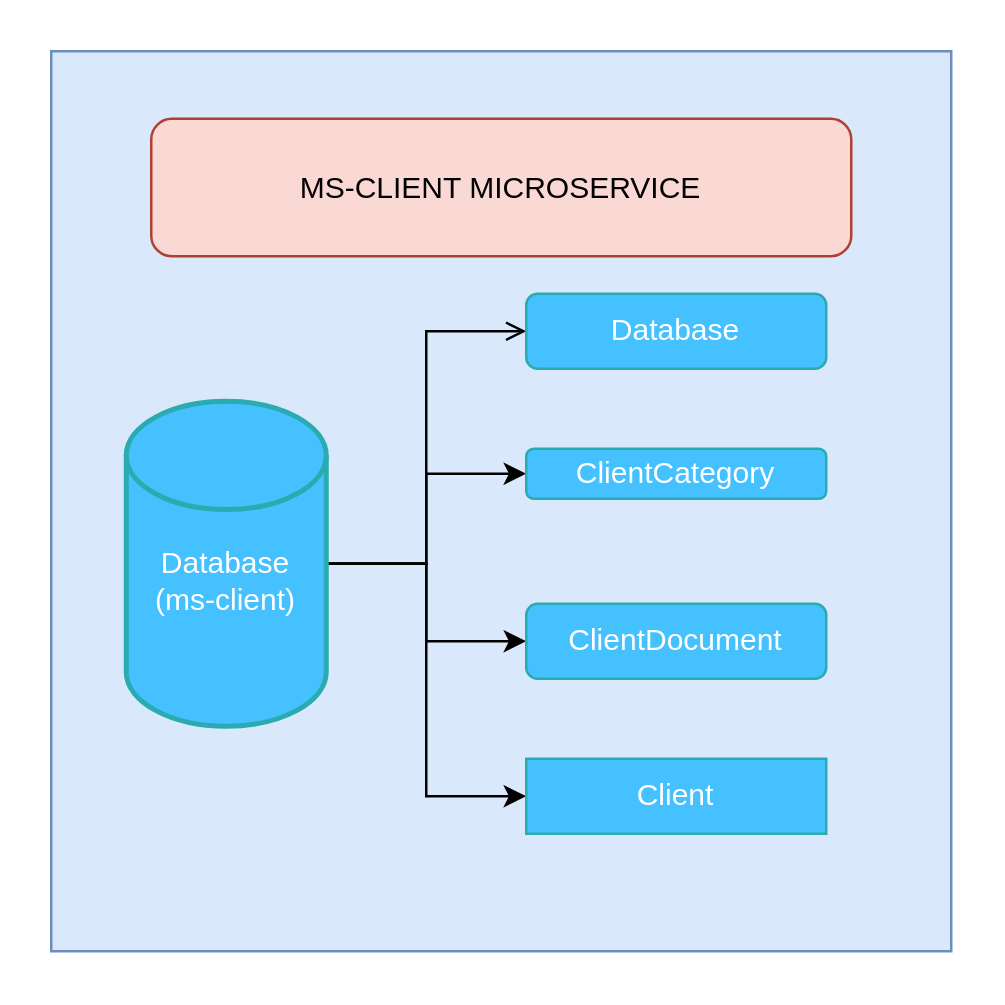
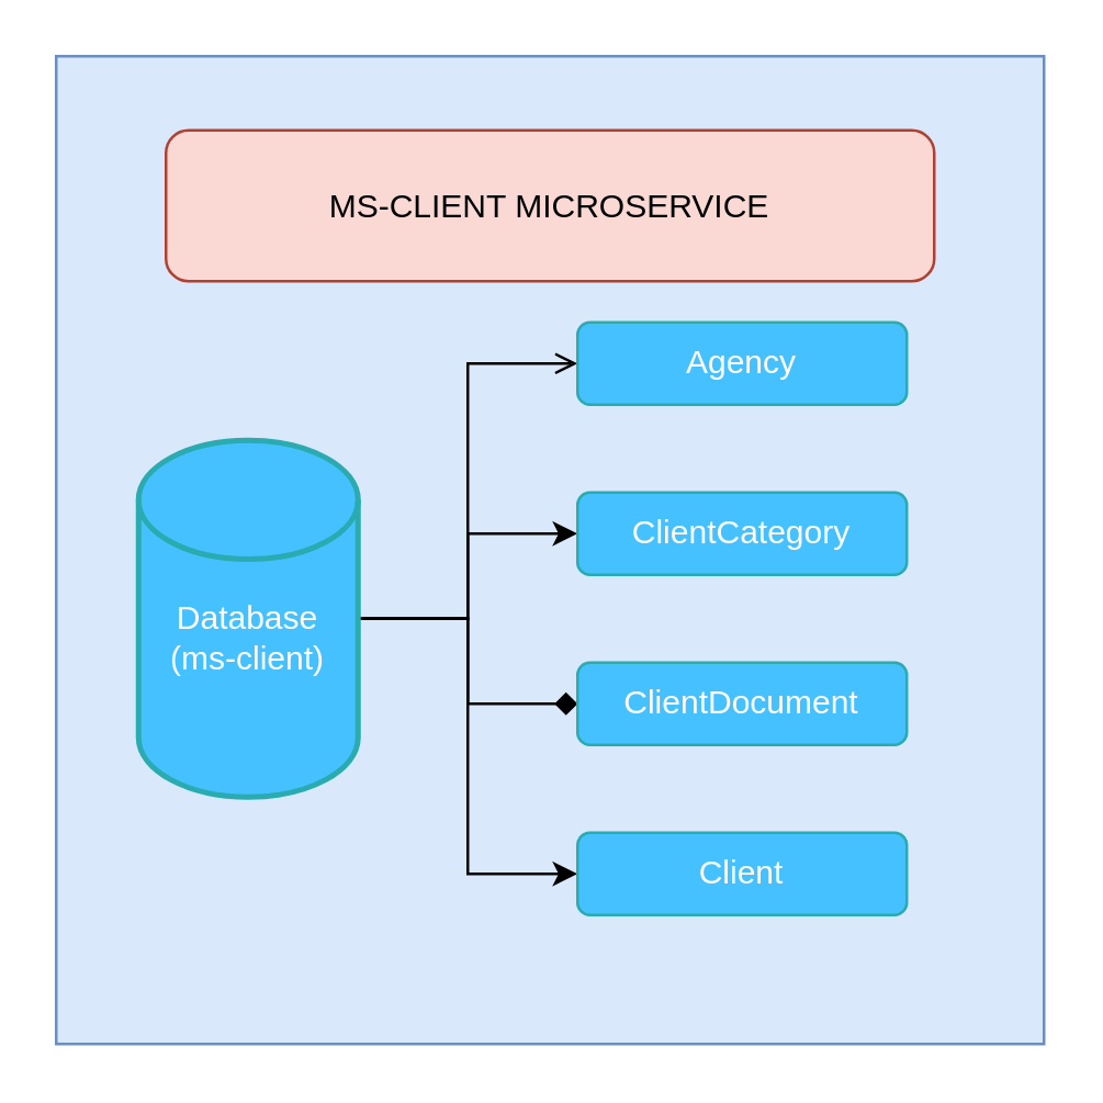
- <mxCell id="8" value="Database" style="rounded=1;whiteSpace=wrap;html=1;strokeColor=#2AABAF;fillColor=#45C1FF;fontColor=#FFFFFF;" parent="1" vertex="1"><mxGeometry x="210" y="117" width="120" height="30" as="geometry" /></mxCell>
+ <mxCell id="8" value="Agency" style="rounded=1;whiteSpace=wrap;html=1;strokeColor=#2AABAF;fillColor=#45C1FF;fontColor=#FFFFFF;" parent="1" vertex="1"><mxGeometry x="210" y="117" width="120" height="30" as="geometry" /></mxCell>
- <mxCell id="9" value="ClientCategory" style="rounded=1;whiteSpace=wrap;html=1;strokeColor=#2AABAF;fillColor=#45C1FF;fontColor=#FFFFFF;" parent="1" vertex="1"><mxGeometry x="210" y="179" width="120" height="20" as="geometry" /></mxCell>
+ <mxCell id="9" value="ClientCategory" style="rounded=1;whiteSpace=wrap;html=1;strokeColor=#2AABAF;fillColor=#45C1FF;fontColor=#FFFFFF;" parent="1" vertex="1"><mxGeometry x="210" y="179" width="120" height="30" as="geometry" /></mxCell>
- <mxCell id="5" style="edgeStyle=orthogonalEdgeStyle;rounded=0;orthogonalLoop=1;jettySize=auto;html=1;entryX=0;entryY=0.5;entryDx=0;entryDy=0;fontColor=#FFFFFF;" parent="1" source="7" target="10" edge="1"><mxGeometry relative="1" as="geometry" /></mxCell>
+ <mxCell id="5" style="edgeStyle=orthogonalEdgeStyle;rounded=0;orthogonalLoop=1;jettySize=auto;html=1;entryX=0;entryY=0.5;entryDx=0;entryDy=0;fontColor=#FFFFFF;endArrow=diamond;" parent="1" source="7" target="10" edge="1"><mxGeometry relative="1" as="geometry" /></mxCell>
- <mxCell id="11" value="Client" style="whiteSpace=wrap;html=1;strokeColor=#2AABAF;fillColor=#45C1FF;fontColor=#FFFFFF;rounded=0;" parent="1" vertex="1"><mxGeometry x="210" y="303" width="120" height="30" as="geometry" /></mxCell>
+ <mxCell id="11" value="Client" style="rounded=1;whiteSpace=wrap;html=1;strokeColor=#2AABAF;fillColor=#45C1FF;fontColor=#FFFFFF;" parent="1" vertex="1"><mxGeometry x="210" y="303" width="120" height="30" as="geometry" /></mxCell>
